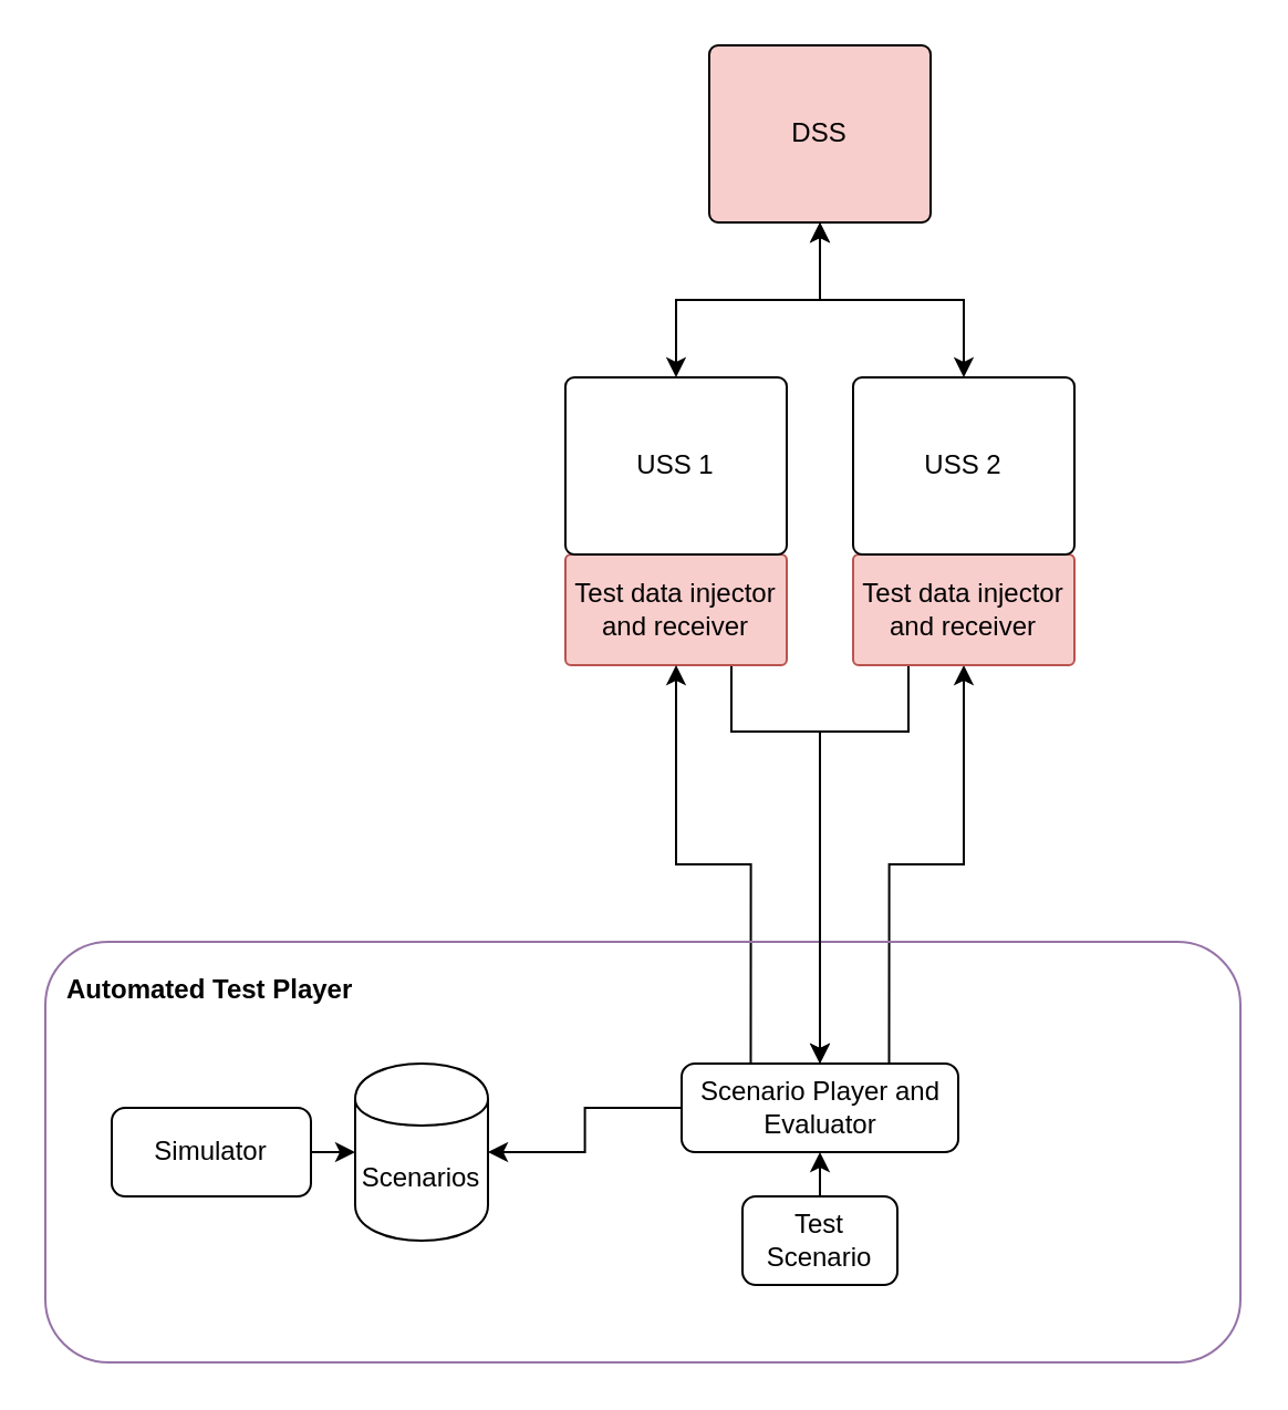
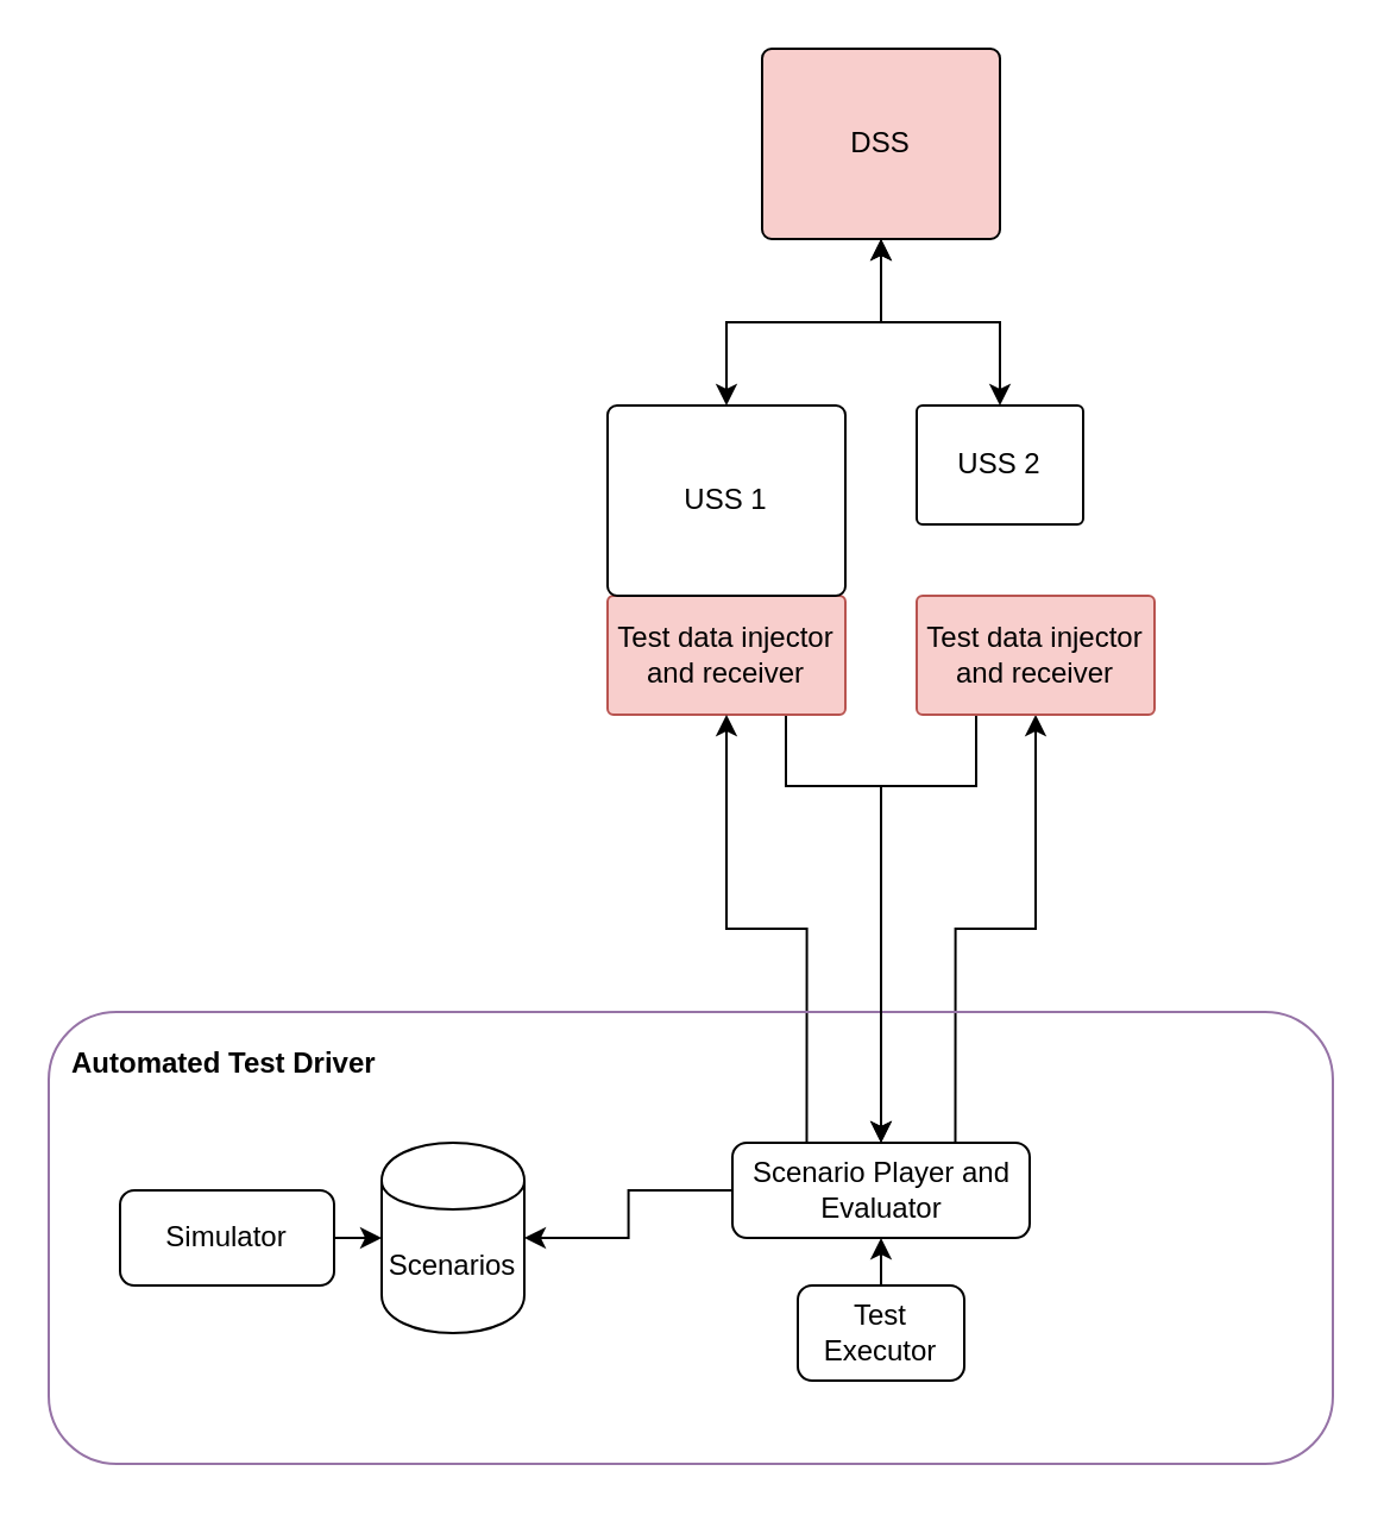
- <mxCell id="13" value="USS 2" style="rounded=1;whiteSpace=wrap;html=1;sketch=0;arcSize=5;" vertex="1" parent="1"><mxGeometry x="385" y="170" width="100" height="80" as="geometry" /></mxCell>
+ <mxCell id="13" value="USS 2" style="rounded=1;whiteSpace=wrap;html=1;sketch=0;arcSize=5;" vertex="1" parent="1"><mxGeometry x="385" y="170" width="70" height="50" as="geometry" /></mxCell>
- <mxCell id="9" value="Automated Test Player" style="rounded=1;whiteSpace=wrap;html=1;sketch=0;strokeColor=#9673a6;verticalAlign=top;align=left;spacing=10;fontStyle=1;fillColor=none;" vertex="1" parent="1"><mxGeometry x="20" y="425" width="540" height="190" as="geometry" /></mxCell>
+ <mxCell id="9" value="Automated Test Driver" style="rounded=1;whiteSpace=wrap;html=1;sketch=0;strokeColor=#9673a6;verticalAlign=top;align=left;spacing=10;fontStyle=1;fillColor=none;" vertex="1" parent="1"><mxGeometry x="20" y="425" width="540" height="190" as="geometry" /></mxCell>
- <mxCell id="19" value="Test Scenario" style="rounded=1;whiteSpace=wrap;html=1;sketch=0;align=center;" vertex="1" parent="1"><mxGeometry x="335" y="540" width="70" height="40" as="geometry" /></mxCell>
+ <mxCell id="19" value="Test Executor" style="rounded=1;whiteSpace=wrap;html=1;sketch=0;align=center;" vertex="1" parent="1"><mxGeometry x="335" y="540" width="70" height="40" as="geometry" /></mxCell>
